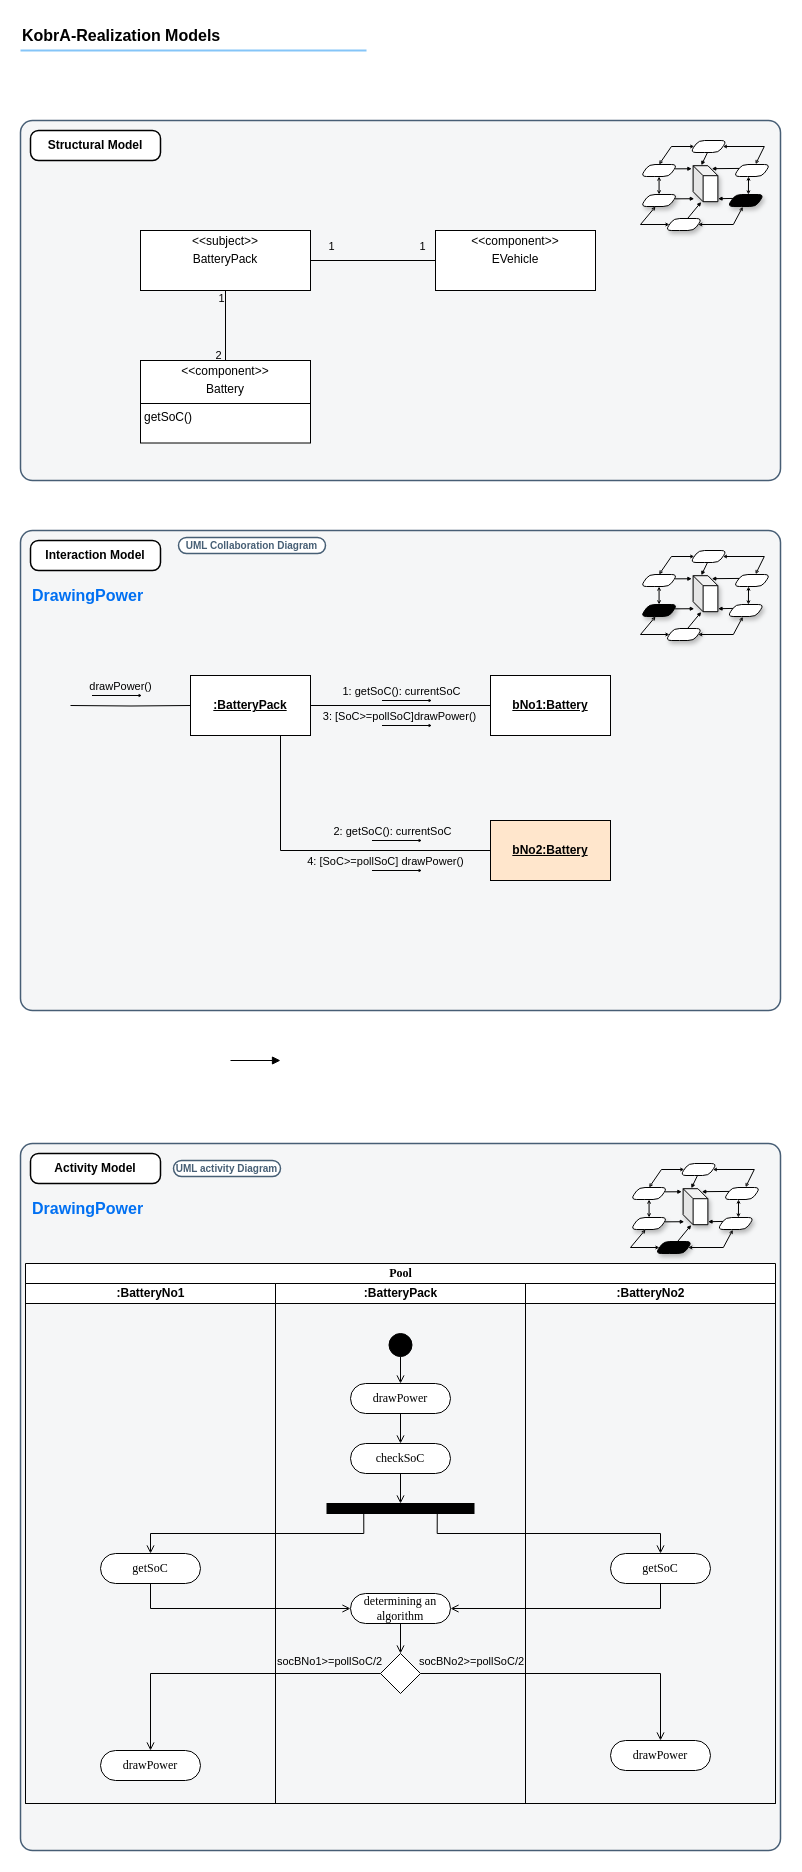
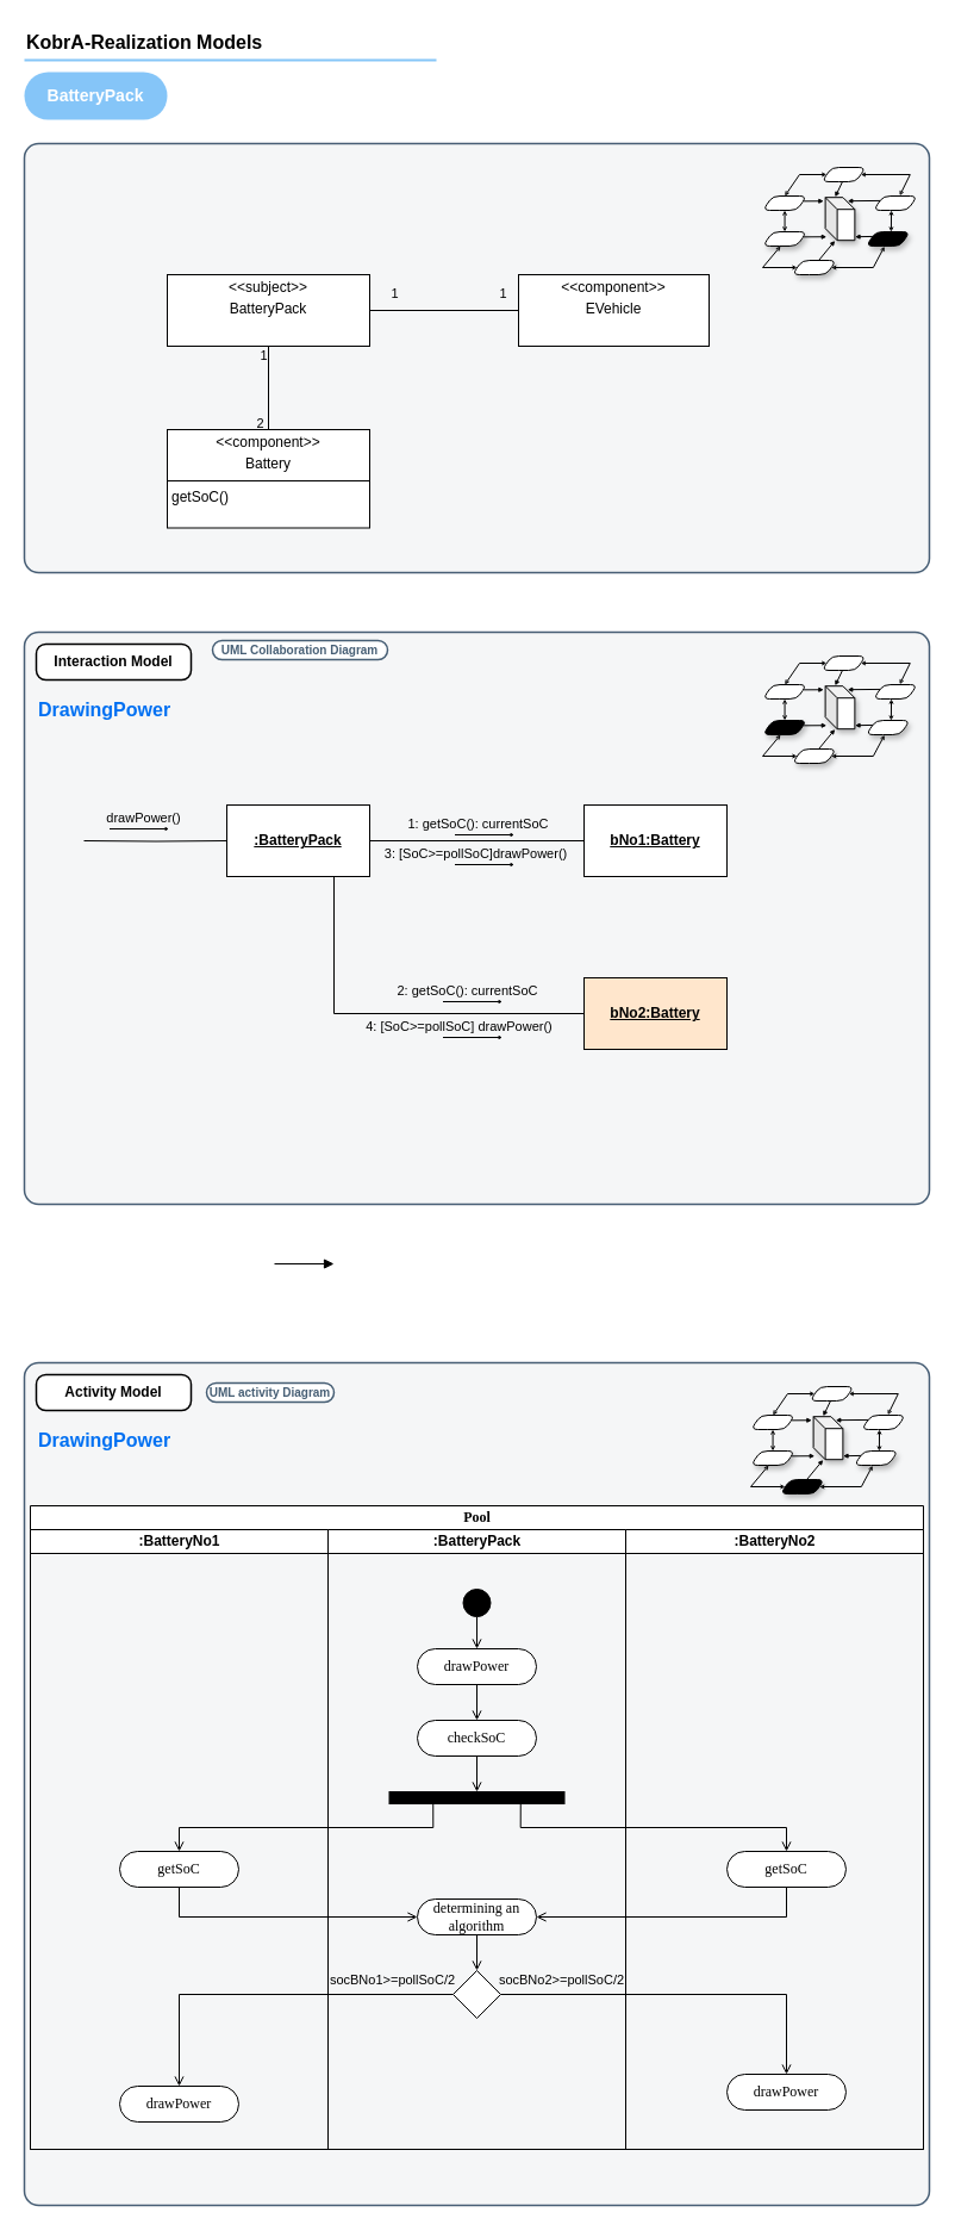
+ <mxCell id="53" value="&lt;font style=&quot;font-size: 14px; color: rgb(255, 255, 255);&quot;&gt;&lt;b style=&quot;&quot;&gt;BatteryPack&lt;/b&gt;&lt;/font&gt;" style="rounded=1;whiteSpace=wrap;html=1;arcSize=50;strokeColor=none;fillColor=#0C8CF2;strokeWidth=2;dashed=0;opacity=50;align=center;verticalAlign=middle;fontFamily=Helvetica;fontSize=12;fontColor=default;gradientColor=none;" vertex="1" parent="1"><mxGeometry x="20" y="60" width="120" height="40" as="geometry" /></mxCell>
- <mxCell id="5" value="&lt;b&gt;Structural Model&lt;/b&gt;" style="rounded=1;whiteSpace=wrap;html=1;strokeWidth=1.5;arcSize=16;perimeterSpacing=0;absoluteArcSize=1;" vertex="1" parent="1"><mxGeometry x="30" y="130" width="130" height="30" as="geometry" /></mxCell>
